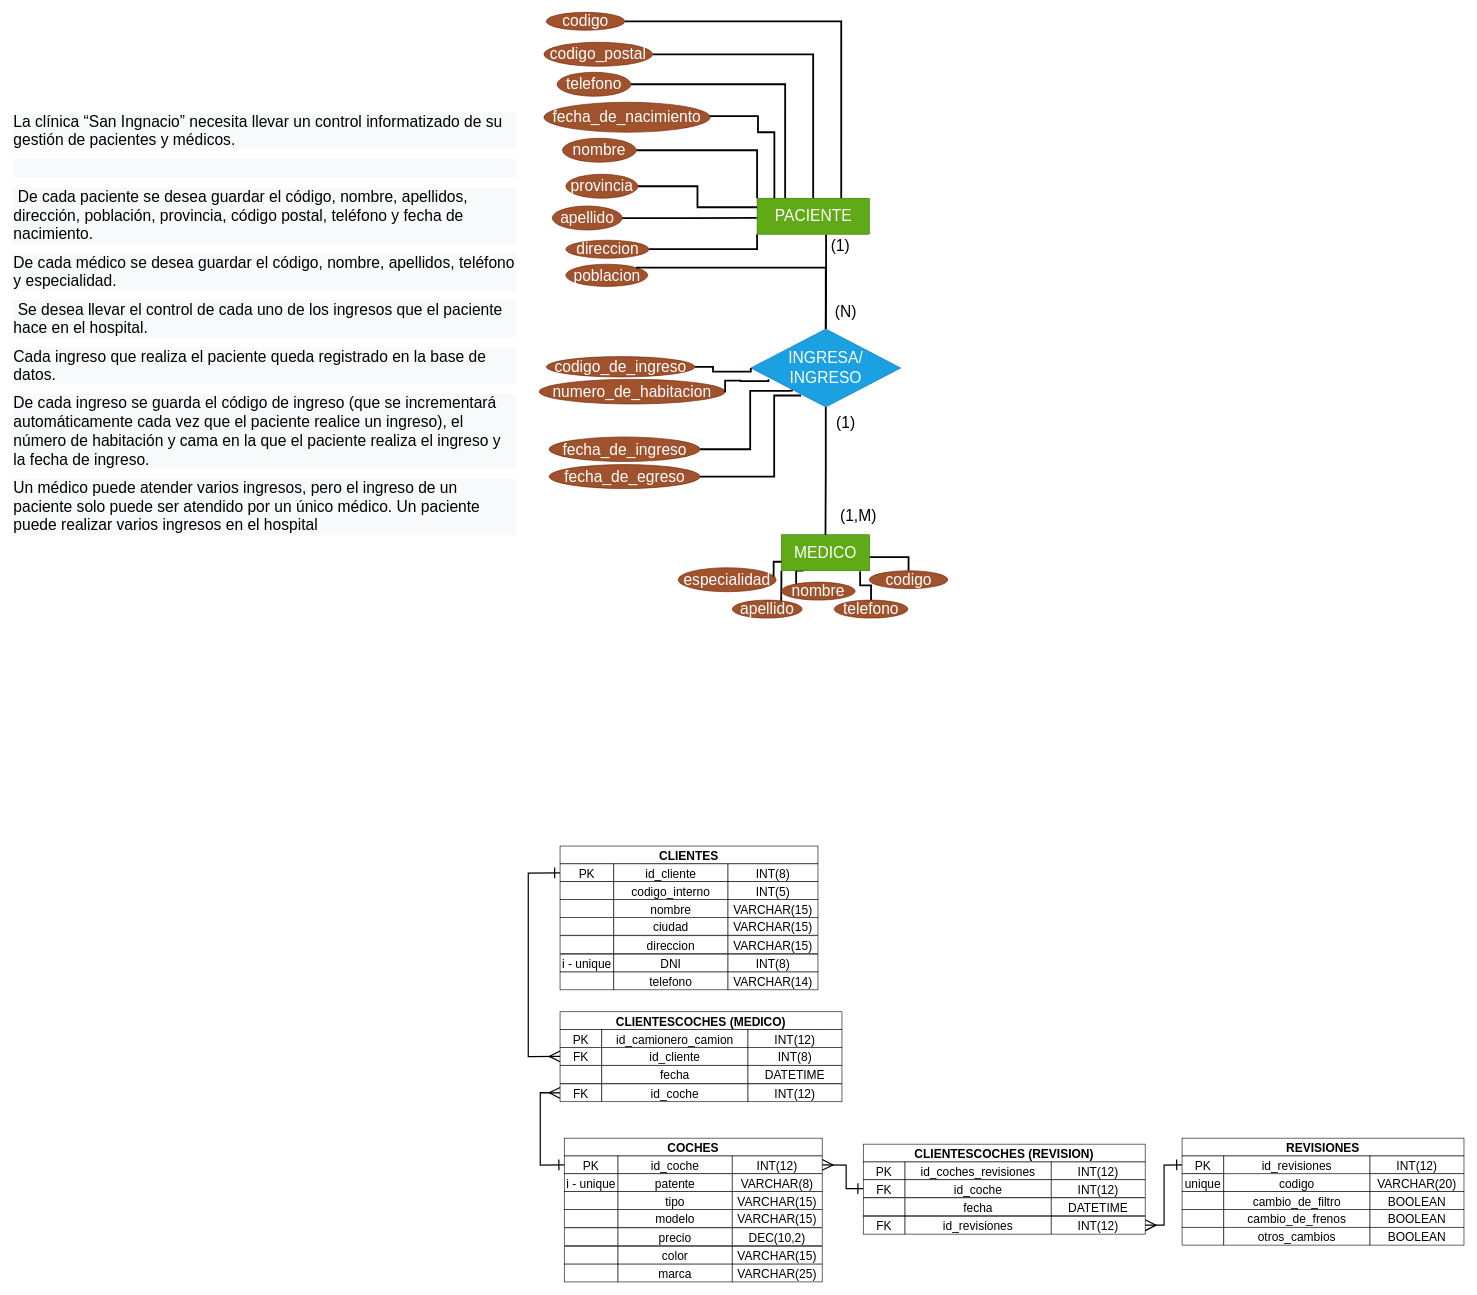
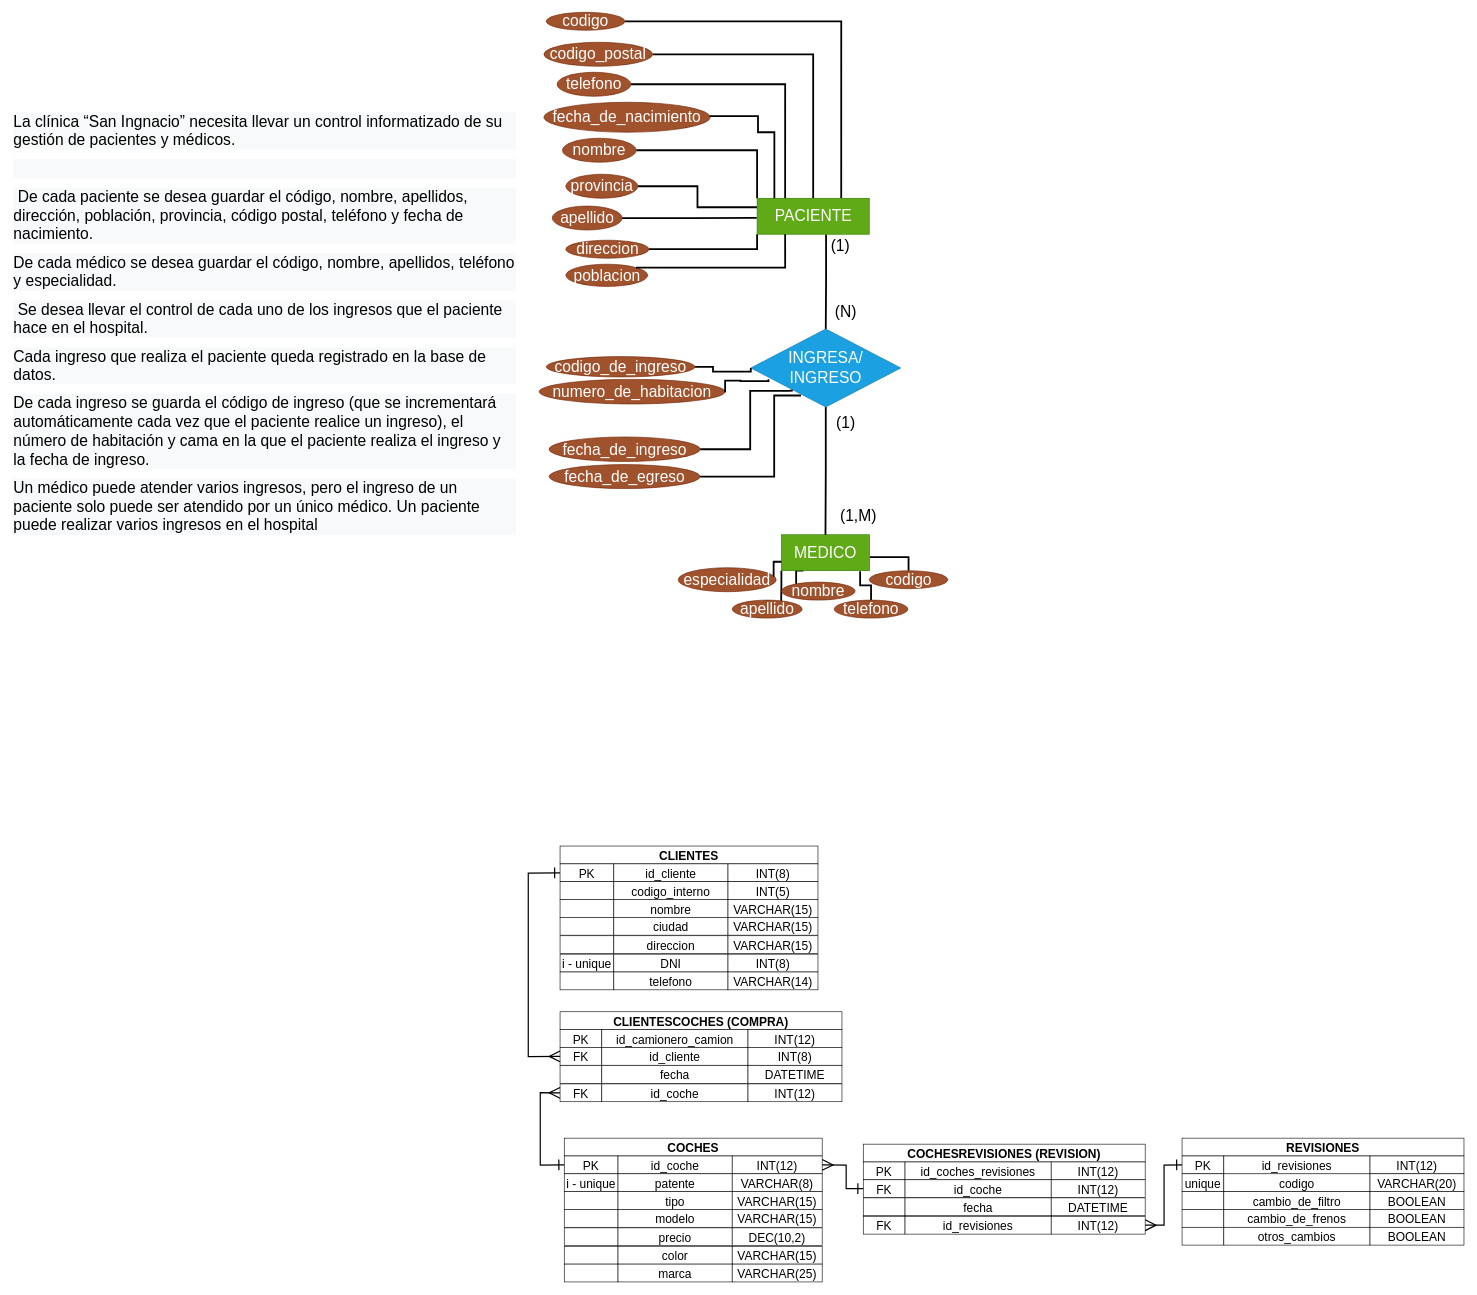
- <mxCell id="22" style="edgeStyle=orthogonalEdgeStyle;rounded=0;orthogonalLoop=1;jettySize=auto;html=1;exitX=1;exitY=0;exitDx=0;exitDy=0;strokeWidth=3;endArrow=none;startFill=0;fontSize=26;" parent="1" source="15" target="24" edge="1"><mxGeometry relative="1" as="geometry"><mxPoint x="1228.5" y="452.49" as="sourcePoint" /><mxPoint x="1286.5" y="411.49" as="targetPoint" /></mxGeometry></mxCell>
+ <mxCell id="22" style="edgeStyle=orthogonalEdgeStyle;rounded=0;orthogonalLoop=1;jettySize=auto;html=1;exitX=1;exitY=0;exitDx=0;exitDy=0;entryX=0.25;entryY=1;entryDx=0;entryDy=0;strokeWidth=3;endArrow=none;startFill=0;fontSize=26;" parent="1" source="15" target="10" edge="1"><mxGeometry relative="1" as="geometry"><mxPoint x="1228.5" y="452.49" as="sourcePoint" /><mxPoint x="1286.5" y="411.49" as="targetPoint" /></mxGeometry></mxCell>
- <mxCell id="67" value="CLIENTESCOCHES (MEDICO)" style="shape=rectangle;fillColor=#FFFFFF;strokeColor=#000000;fontSize=20;align=center;fontStyle=1;container=0;" parent="1" vertex="1"><mxGeometry x="933" y="1686.29" width="470" height="29.717" as="geometry" /></mxCell>
+ <mxCell id="67" value="CLIENTESCOCHES (COMPRA)" style="shape=rectangle;fillColor=#FFFFFF;strokeColor=#000000;fontSize=20;align=center;fontStyle=1;container=0;" parent="1" vertex="1"><mxGeometry x="933" y="1686.29" width="470" height="29.717" as="geometry" /></mxCell>
- <mxCell id="116" value="CLIENTESCOCHES (REVISION)" style="shape=rectangle;fillColor=#FFFFFF;strokeColor=#000000;fontSize=20;align=center;fontStyle=1;container=0;" parent="1" vertex="1"><mxGeometry x="1438.5" y="1907" width="470" height="29.717" as="geometry" /></mxCell>
+ <mxCell id="116" value="COCHESREVISIONES (REVISION)" style="shape=rectangle;fillColor=#FFFFFF;strokeColor=#000000;fontSize=20;align=center;fontStyle=1;container=0;" parent="1" vertex="1"><mxGeometry x="1438.5" y="1907" width="470" height="29.717" as="geometry" /></mxCell>
